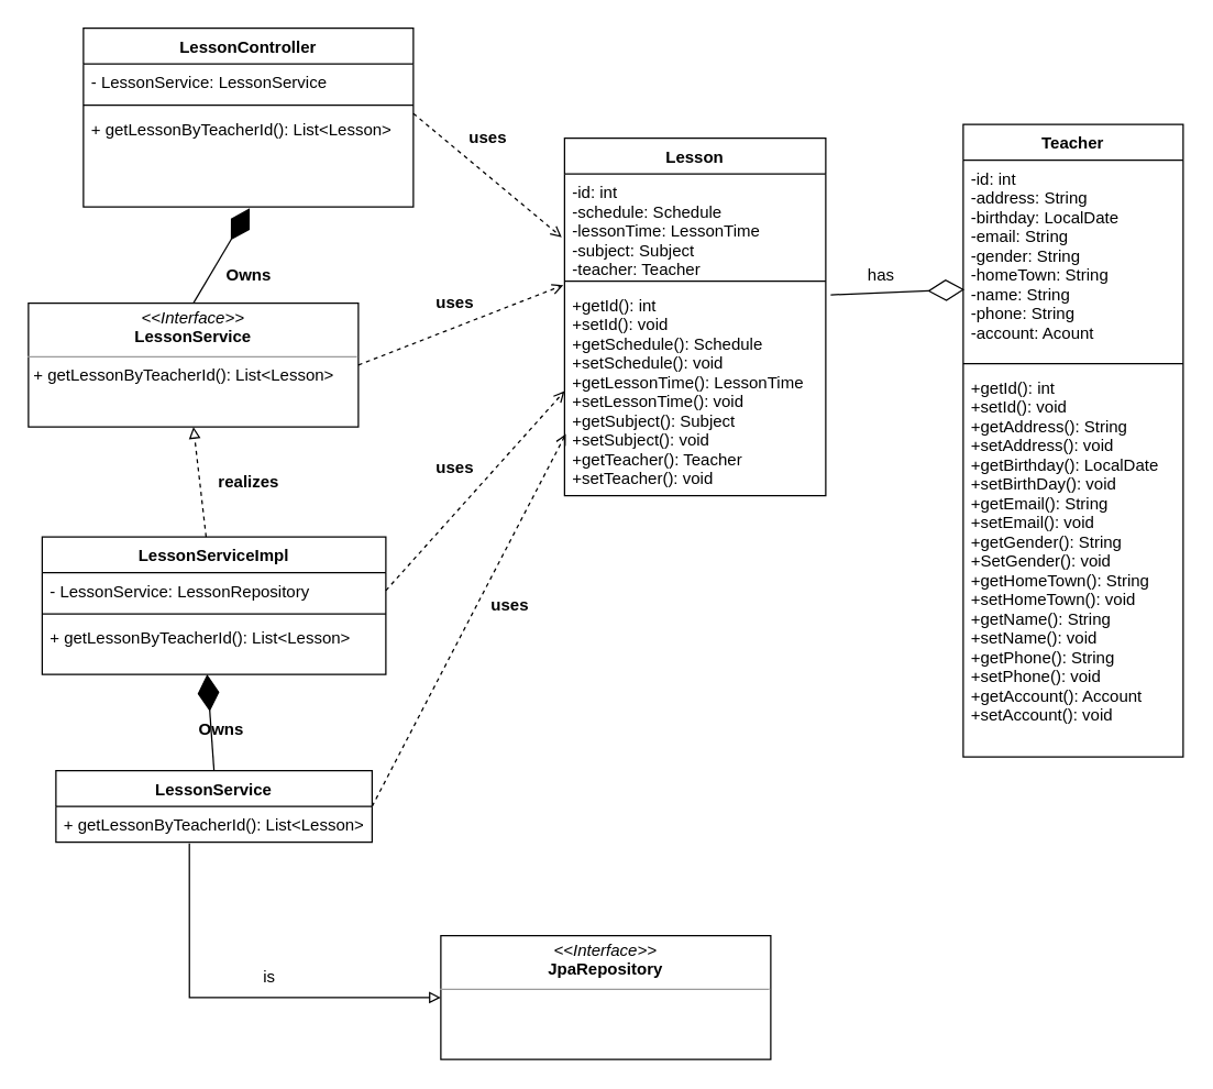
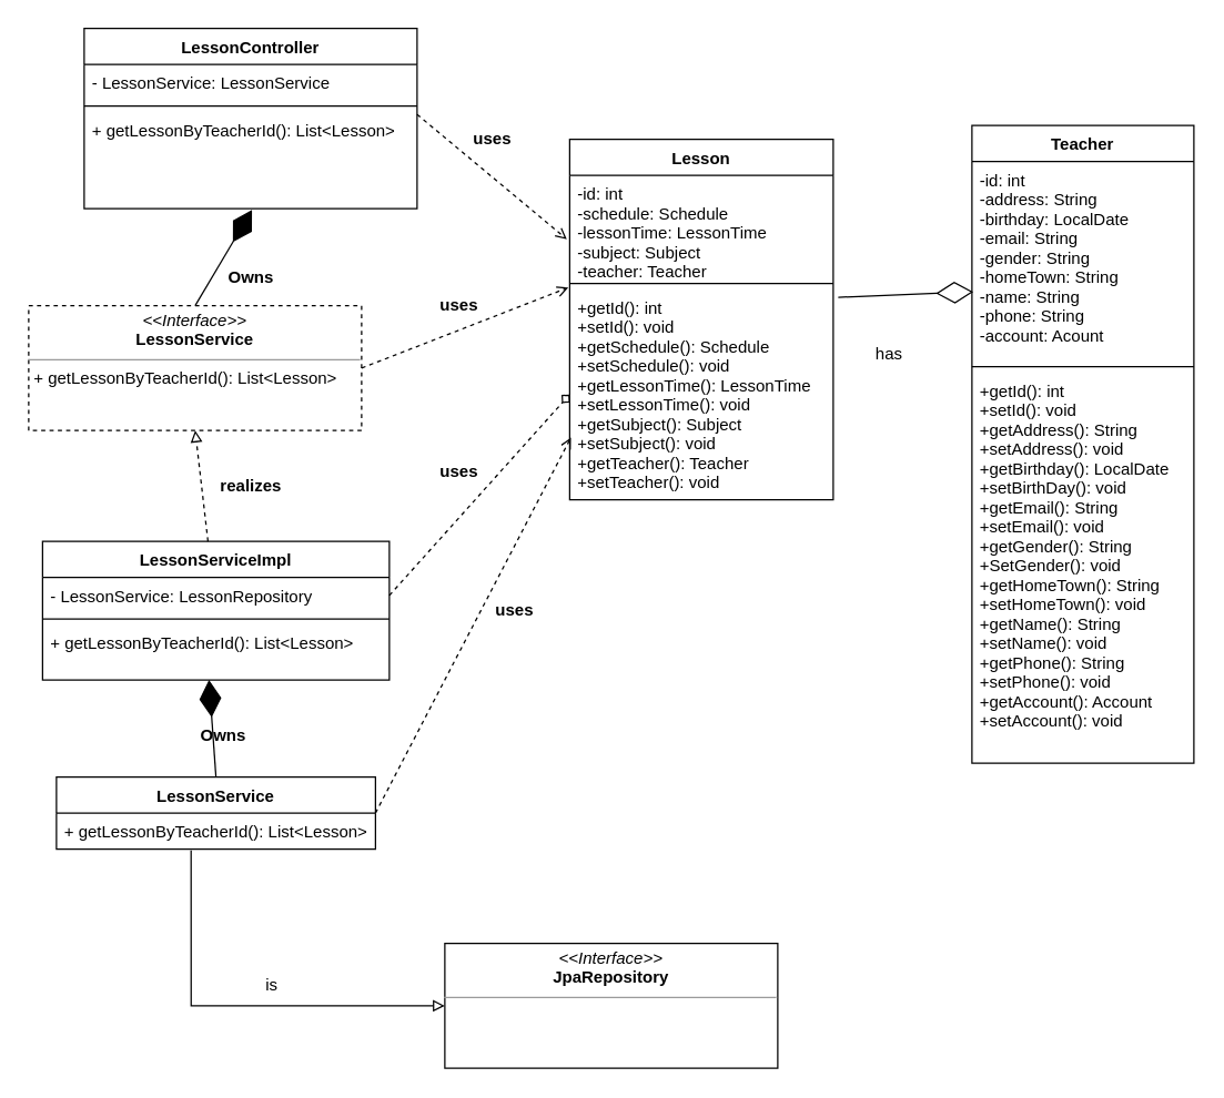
- <mxCell id="31" value="has" style="text;html=1;resizable=0;autosize=1;align=center;verticalAlign=middle;points=[];fillColor=none;strokeColor=none;rounded=0;" vertex="1" parent="1"><mxGeometry x="625" y="190" width="30" height="20" as="geometry" /></mxCell>
+ <mxCell id="31" value="has" style="text;html=1;resizable=0;autosize=1;align=center;verticalAlign=middle;points=[];fillColor=none;strokeColor=none;rounded=0;" vertex="1" parent="1"><mxGeometry x="625" y="245" width="30" height="20" as="geometry" /></mxCell>
- <mxCell id="12" value="&lt;p style=&quot;margin: 0px ; margin-top: 4px ; text-align: center&quot;&gt;&lt;i&gt;&amp;lt;&amp;lt;Interface&amp;gt;&amp;gt;&lt;/i&gt;&lt;br&gt;&lt;b&gt;LessonService&lt;/b&gt;&lt;/p&gt;&lt;hr size=&quot;1&quot;&gt;&lt;p style=&quot;margin: 0px ; margin-left: 4px&quot;&gt;+ getLessonByTeacherId(): List&amp;lt;Lesson&amp;gt;&lt;br&gt;&lt;/p&gt;" style="verticalAlign=top;align=left;overflow=fill;fontSize=12;fontFamily=Helvetica;html=1;" vertex="1" parent="1"><mxGeometry x="20" y="220" width="240" height="90" as="geometry" /></mxCell>
+ <mxCell id="12" value="&lt;p style=&quot;margin: 0px ; margin-top: 4px ; text-align: center&quot;&gt;&lt;i&gt;&amp;lt;&amp;lt;Interface&amp;gt;&amp;gt;&lt;/i&gt;&lt;br&gt;&lt;b&gt;LessonService&lt;/b&gt;&lt;/p&gt;&lt;hr size=&quot;1&quot;&gt;&lt;p style=&quot;margin: 0px ; margin-left: 4px&quot;&gt;+ getLessonByTeacherId(): List&amp;lt;Lesson&amp;gt;&lt;br&gt;&lt;/p&gt;" style="verticalAlign=top;align=left;overflow=fill;fontSize=12;fontFamily=Helvetica;html=1;dashed=1;" vertex="1" parent="1"><mxGeometry x="20" y="220" width="240" height="90" as="geometry" /></mxCell>
- <mxCell id="33" value="" style="endArrow=open;html=1;entryX=0;entryY=0.5;entryDx=0;entryDy=0;exitX=1;exitY=0.5;exitDx=0;exitDy=0;endFill=0;dashed=1;" edge="1" parent="1" source="3" target="16"><mxGeometry width="50" height="50" relative="1" as="geometry"><mxPoint x="250.004" y="430" as="sourcePoint" /><mxPoint x="453.99" y="445" as="targetPoint" /></mxGeometry></mxCell>
+ <mxCell id="33" value="" style="endArrow=diamond;html=1;entryX=0;entryY=0.5;entryDx=0;entryDy=0;exitX=1;exitY=0.5;exitDx=0;exitDy=0;endFill=0;dashed=1;" edge="1" parent="1" source="3" target="16"><mxGeometry width="50" height="50" relative="1" as="geometry"><mxPoint x="250.004" y="430" as="sourcePoint" /><mxPoint x="453.99" y="445" as="targetPoint" /></mxGeometry></mxCell>
